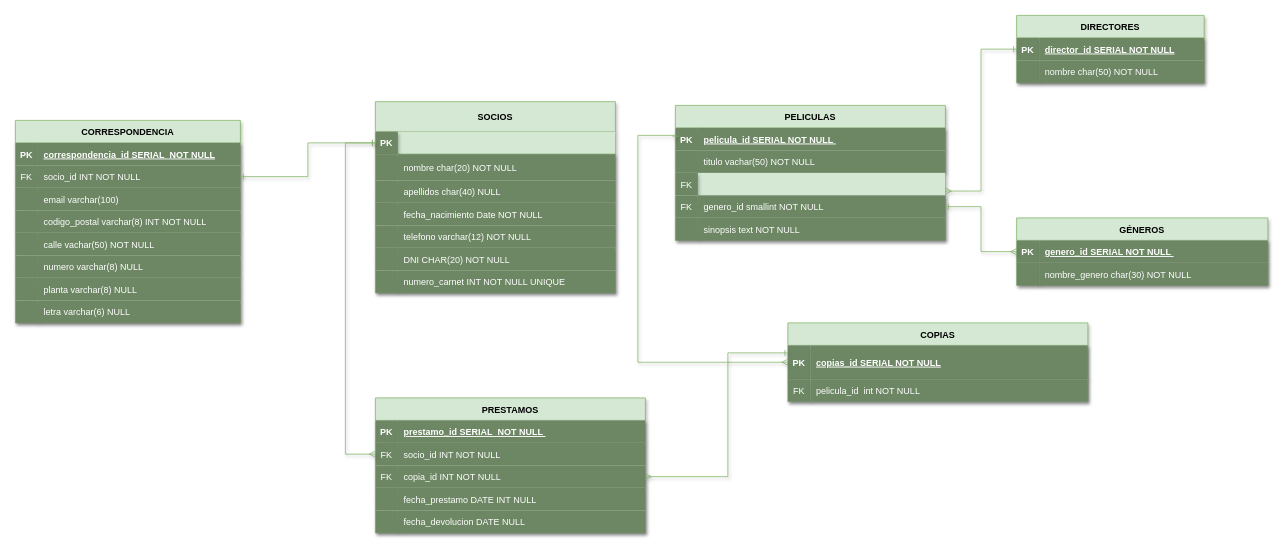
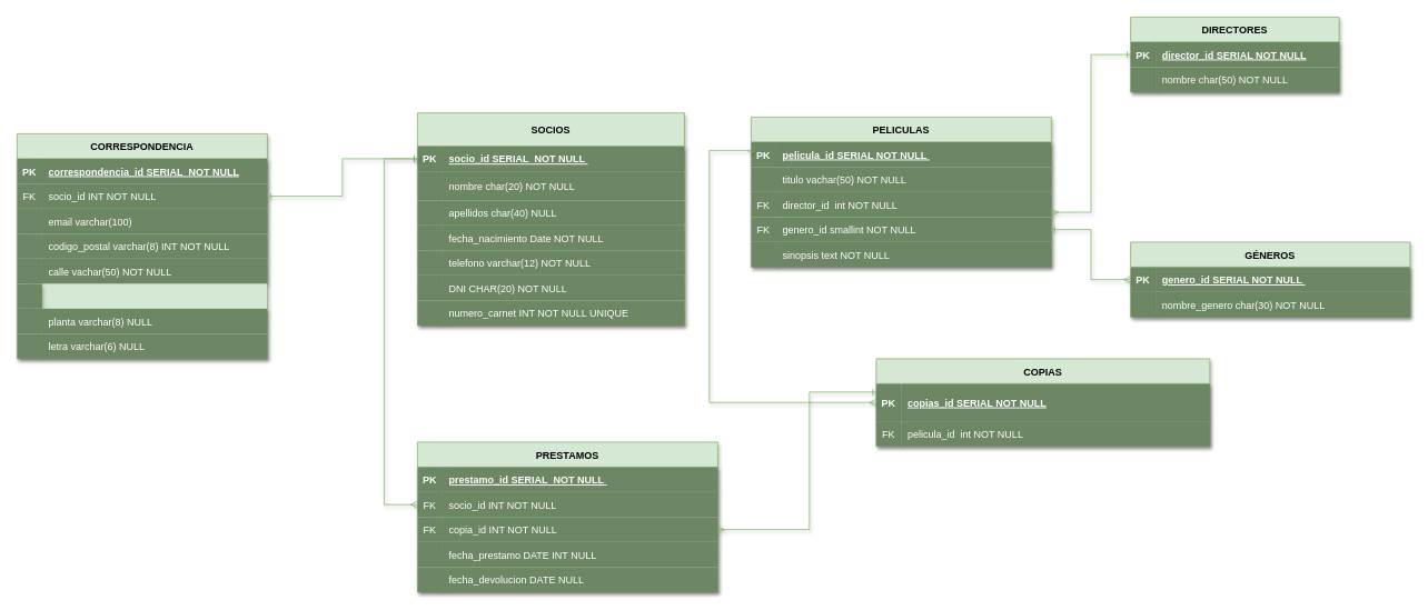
+ <mxCell id="67" value="socio_id SERIAL  NOT NULL " style="shape=partialRectangle;overflow=hidden;connectable=0;fillColor=#6d8764;top=0;left=0;bottom=0;right=0;align=left;spacingLeft=6;fontStyle=5;strokeColor=#3A5431;shadow=1;labelBackgroundColor=none;labelBorderColor=none;textShadow=0;fontColor=#ffffff;" parent="65" vertex="1"><mxGeometry x="30" width="290" height="30" as="geometry"><mxRectangle width="290" height="30" as="alternateBounds" /></mxGeometry></mxCell>
+ <mxCell id="43" value="director_id  int NOT NULL" style="shape=partialRectangle;overflow=hidden;connectable=0;fillColor=#6d8764;top=0;left=0;bottom=0;right=0;align=left;spacingLeft=6;strokeColor=#3A5431;shadow=1;labelBackgroundColor=none;labelBorderColor=none;textShadow=0;fontColor=#ffffff;" parent="41" vertex="1"><mxGeometry x="30" width="330" height="30" as="geometry"><mxRectangle width="330" height="30" as="alternateBounds" /></mxGeometry></mxCell>
- <mxCell id="20" value="numero varchar(8) NULL" style="shape=partialRectangle;overflow=hidden;connectable=0;fillColor=#6d8764;top=0;left=0;bottom=0;right=0;align=left;spacingLeft=6;strokeColor=#3A5431;shadow=1;labelBackgroundColor=none;labelBorderColor=none;textShadow=0;fontColor=#ffffff;" parent="18" vertex="1"><mxGeometry x="30" width="270" height="30" as="geometry"><mxRectangle width="270" height="30" as="alternateBounds" /></mxGeometry></mxCell>
